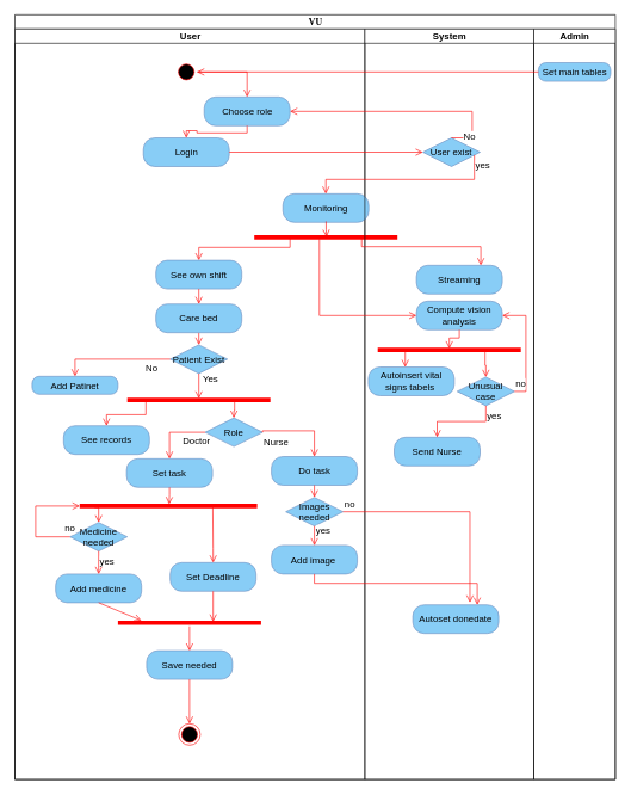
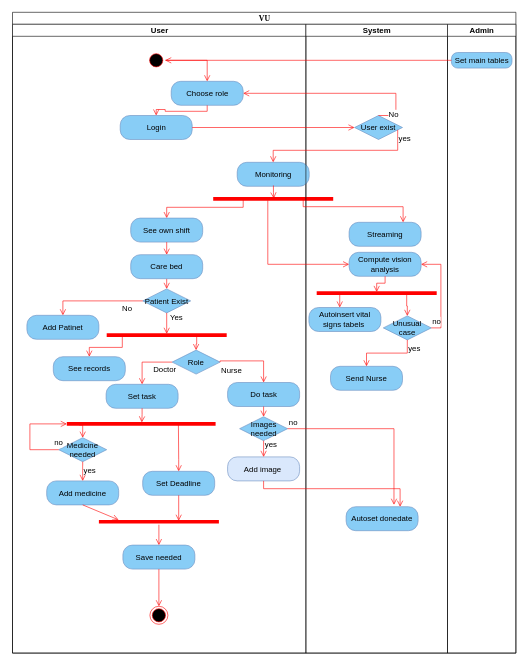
- <mxCell id="15" value="Add Patinet" style="rounded=1;whiteSpace=wrap;html=1;arcSize=40;fillColor=#88CDF6;strokeColor=#6c8ebf;fontSize=13;" parent="3" vertex="1"><mxGeometry x="24" y="485" width="120" height="25" as="geometry" /></mxCell>
+ <mxCell id="15" value="Add Patinet" style="rounded=1;whiteSpace=wrap;html=1;arcSize=40;fillColor=#88CDF6;strokeColor=#6c8ebf;fontSize=13;" parent="3" vertex="1"><mxGeometry x="24" y="485" width="120" height="40" as="geometry" /></mxCell>
- <mxCell id="30" value="Add image&amp;nbsp;" style="rounded=1;whiteSpace=wrap;html=1;arcSize=40;fillColor=#88CDF6;strokeColor=#6c8ebf;fontSize=13;" parent="3" vertex="1"><mxGeometry x="358.5" y="721" width="120" height="40" as="geometry" /></mxCell>
+ <mxCell id="30" value="Add image&amp;nbsp;" style="rounded=1;whiteSpace=wrap;html=1;arcSize=40;fillColor=#dae8fc;strokeColor=#6c8ebf;fontSize=13;" parent="3" vertex="1"><mxGeometry x="358.5" y="721" width="120" height="40" as="geometry" /></mxCell>
